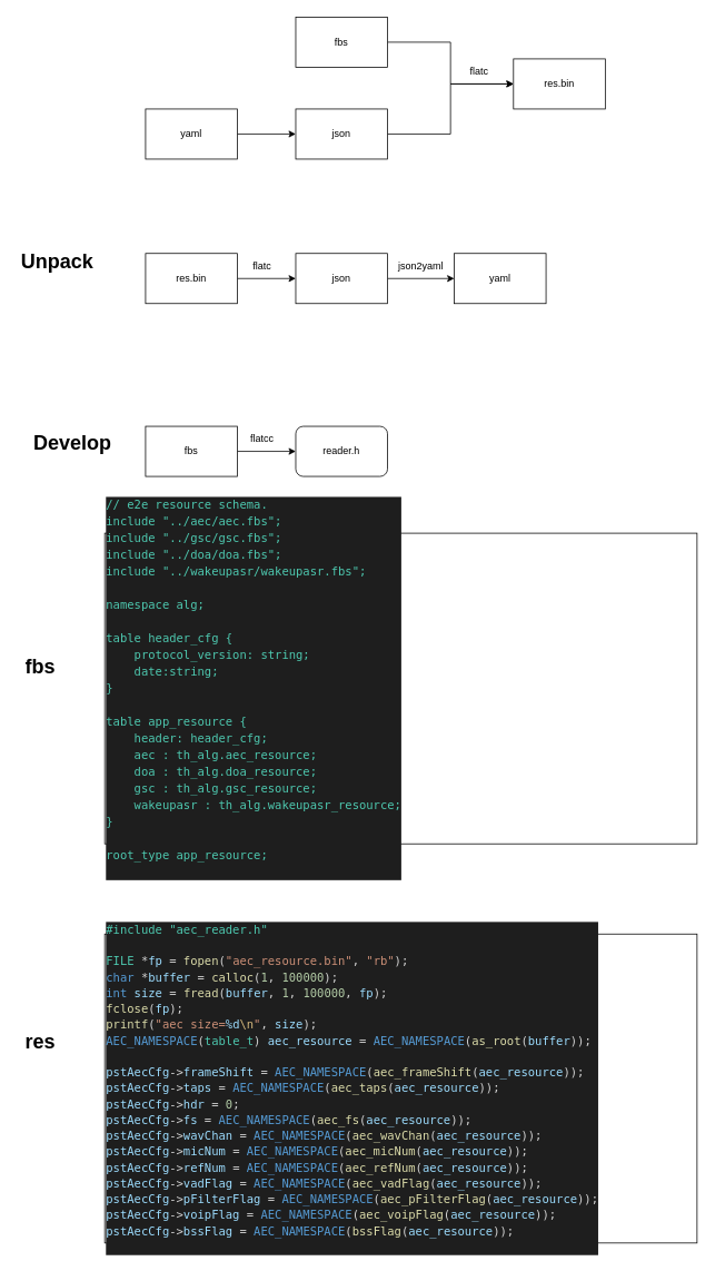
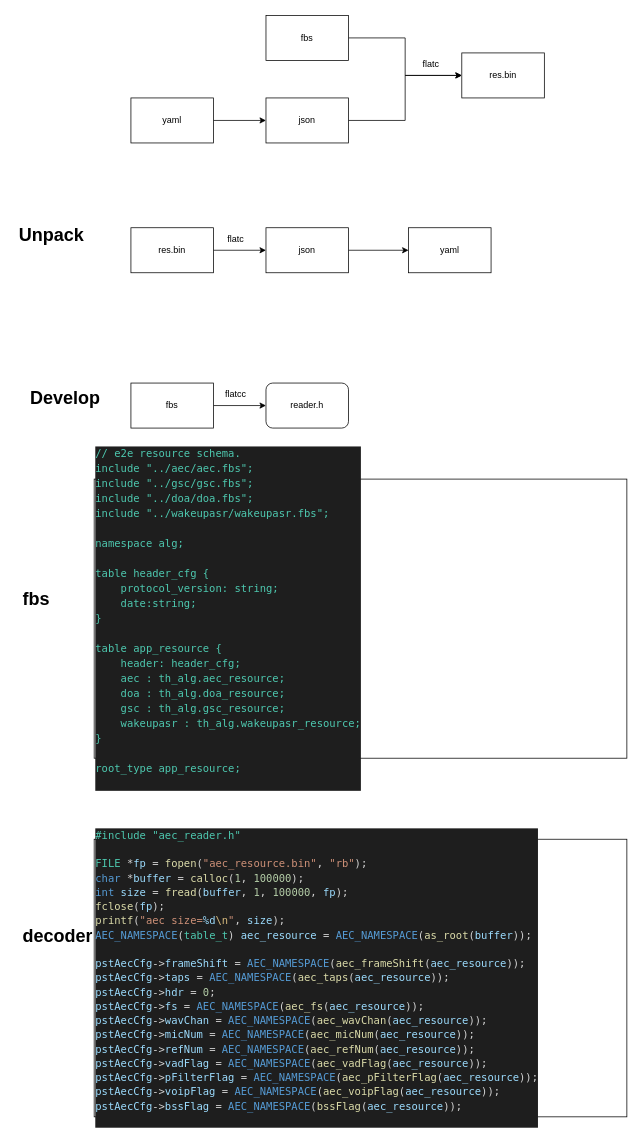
- <mxCell id="12" value="json2yaml" style="text;html=1;strokeColor=none;fillColor=none;align=center;verticalAlign=middle;whiteSpace=wrap;rounded=0;" parent="1" vertex="1"><mxGeometry x="474" y="303" width="60" height="30" as="geometry" /></mxCell>
- <mxCell id="26" value="&lt;h1&gt;res&lt;/h1&gt;" style="text;html=1;strokeColor=none;fillColor=none;spacing=5;spacingTop=-20;whiteSpace=wrap;overflow=hidden;rounded=0;" vertex="1" parent="1"><mxGeometry x="25" y="1228" width="160" height="60" as="geometry" /></mxCell>
+ <mxCell id="26" value="&lt;h1&gt;decoder&lt;/h1&gt;" style="text;html=1;strokeColor=none;fillColor=none;spacing=5;spacingTop=-20;whiteSpace=wrap;overflow=hidden;rounded=0;" vertex="1" parent="1"><mxGeometry x="25" y="1228" width="160" height="60" as="geometry" /></mxCell>
